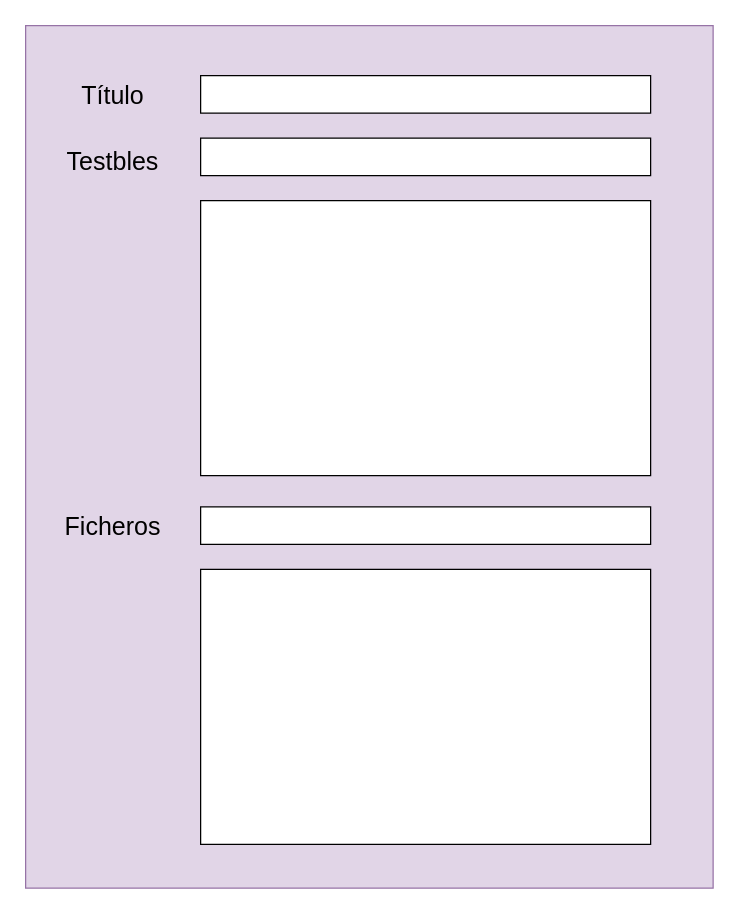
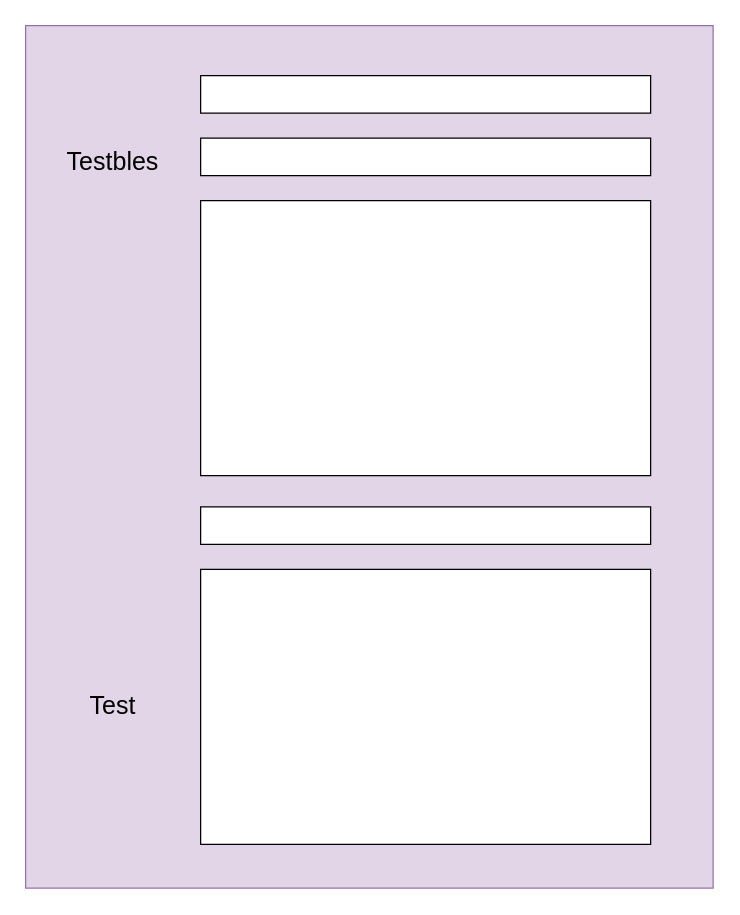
- <mxCell id="3" value="&lt;font style=&quot;font-size: 20px&quot;&gt;Título&lt;/font&gt;" style="text;html=1;strokeColor=none;fillColor=none;align=center;verticalAlign=middle;whiteSpace=wrap;rounded=0;" vertex="1" parent="1"><mxGeometry x="20" y="55" width="140" height="40" as="geometry" /></mxCell>
- <mxCell id="9" value="&lt;font style=&quot;font-size: 20px&quot;&gt;Ficheros&lt;/font&gt;" style="text;html=1;strokeColor=none;fillColor=none;align=center;verticalAlign=middle;whiteSpace=wrap;rounded=0;" vertex="1" parent="1"><mxGeometry x="20" y="400" width="140" height="40" as="geometry" /></mxCell>
+ <mxCell id="11" value="&lt;font style=&quot;font-size: 20px&quot;&gt;Test&lt;/font&gt;" style="text;html=1;strokeColor=none;fillColor=none;align=center;verticalAlign=middle;whiteSpace=wrap;rounded=0;" vertex="1" parent="1"><mxGeometry x="20" y="450" width="140" height="225" as="geometry" /></mxCell>
